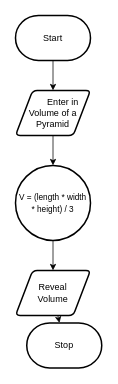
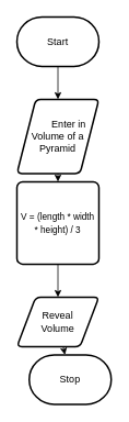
- <mxCell id="5" value="&lt;font style=&quot;font-size: 12px&quot;&gt;&lt;span style=&quot;white-space: pre&quot;&gt;&#09;&lt;/span&gt;Enter in Volume of a Pyramid&lt;/font&gt;" style="shape=parallelogram;html=1;strokeWidth=2;perimeter=parallelogramPerimeter;whiteSpace=wrap;rounded=1;arcSize=12;size=0.23;align=center;" vertex="1" parent="1"><mxGeometry x="20" y="120" width="100" height="60" as="geometry" /></mxCell>
+ <mxCell id="5" value="&lt;font style=&quot;font-size: 12px&quot;&gt;&lt;span style=&quot;white-space: pre&quot;&gt;&#09;&lt;/span&gt;Enter in Volume of a Pyramid&lt;/font&gt;" style="shape=parallelogram;html=1;strokeWidth=2;perimeter=parallelogramPerimeter;whiteSpace=wrap;rounded=1;arcSize=12;size=0.23;align=center;" vertex="1" parent="1"><mxGeometry x="20" y="120" width="100" height="90" as="geometry" /></mxCell>
- <mxCell id="7" value="&lt;font style=&quot;font-size: 11px&quot;&gt;V = (length * width&lt;br&gt;* height) / 3&lt;/font&gt;" style="ellipse;whiteSpace=wrap;html=1;absoluteArcSize=1;arcSize=14;strokeWidth=2;" vertex="1" parent="1"><mxGeometry x="20" y="220" width="100" height="100" as="geometry" /></mxCell>
+ <mxCell id="7" value="&lt;font style=&quot;font-size: 11px&quot;&gt;V = (length * width&lt;br&gt;* height) / 3&lt;/font&gt;" style="rounded=1;whiteSpace=wrap;html=1;absoluteArcSize=1;arcSize=14;strokeWidth=2;" vertex="1" parent="1"><mxGeometry x="20" y="220" width="100" height="100" as="geometry" /></mxCell>
